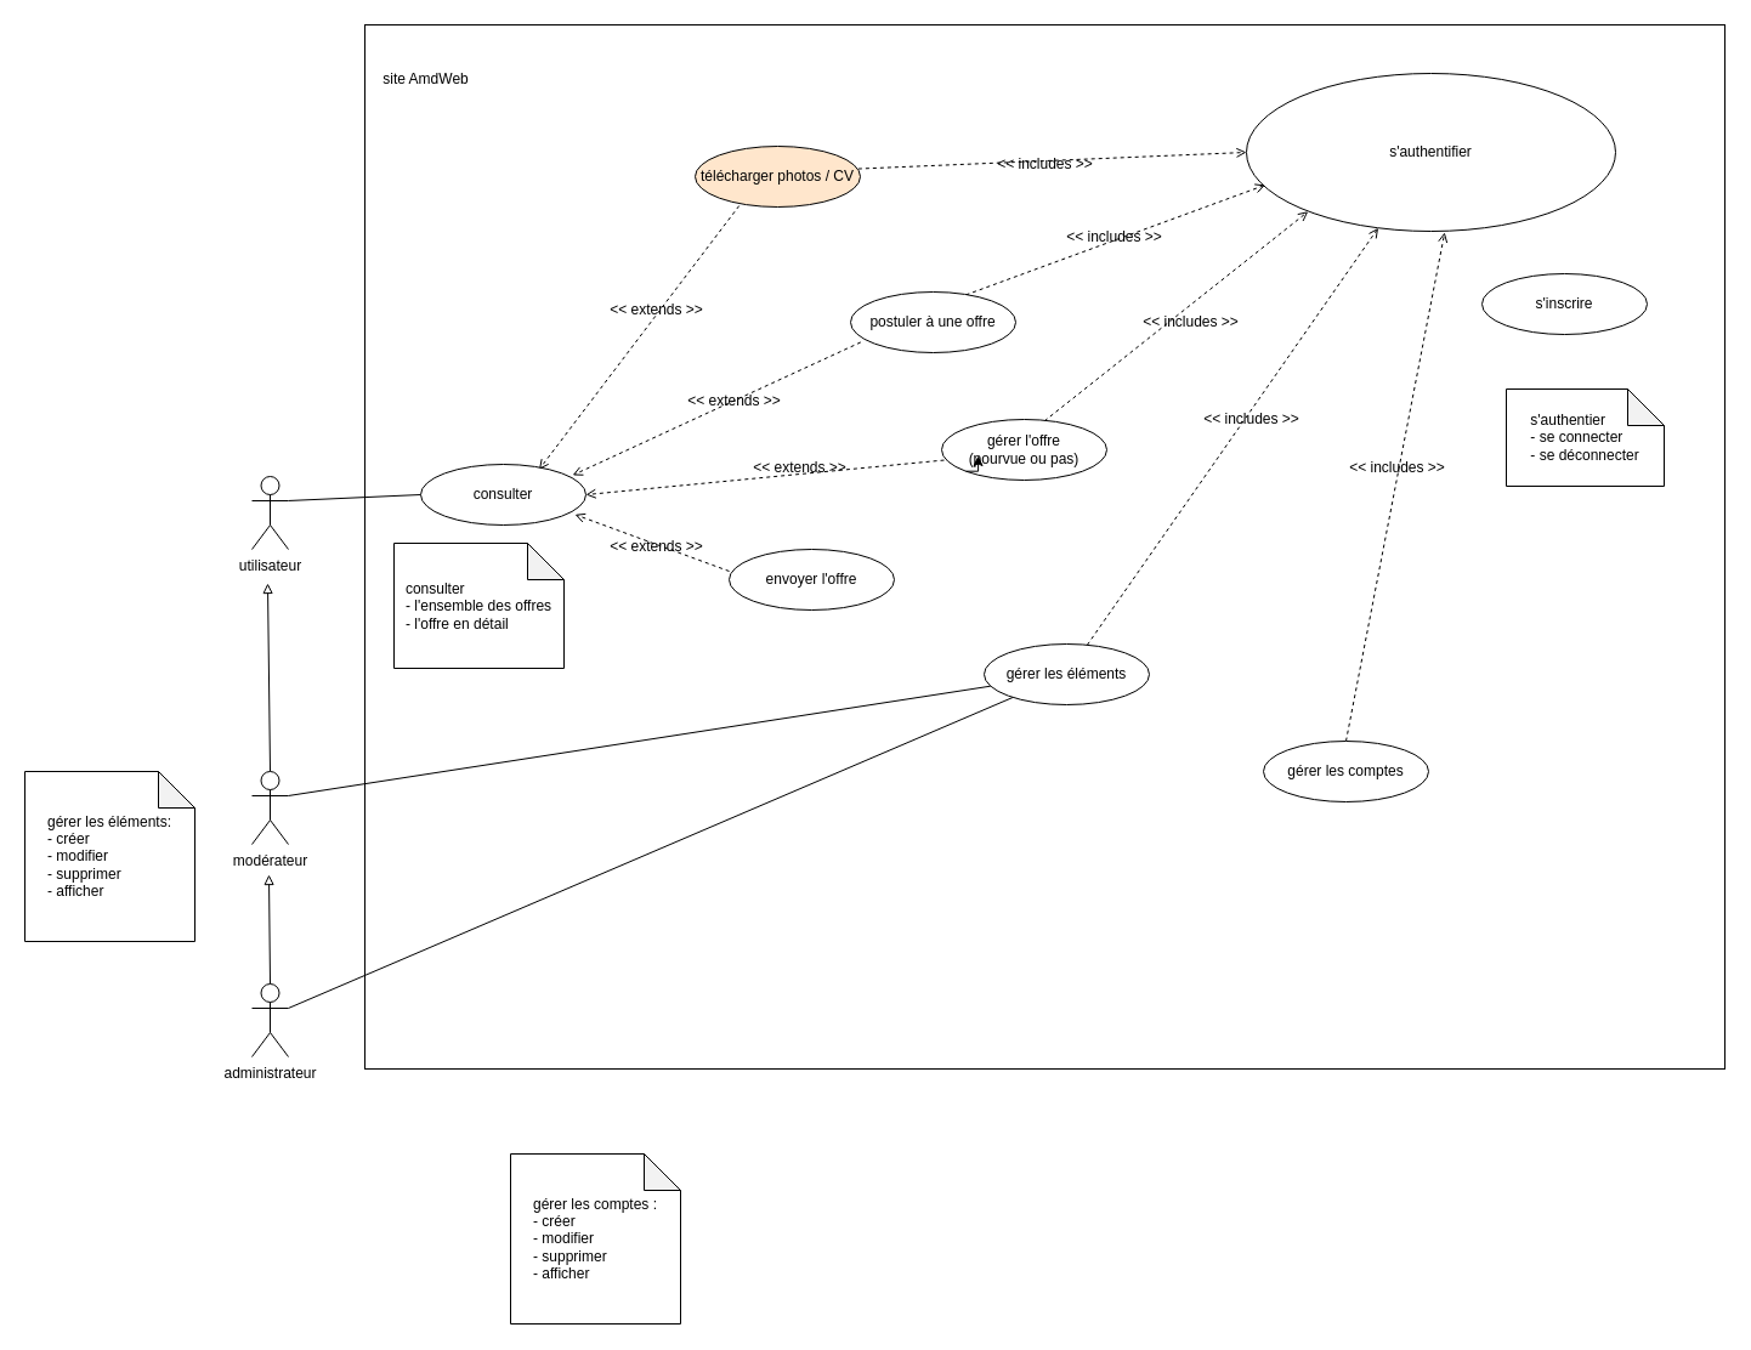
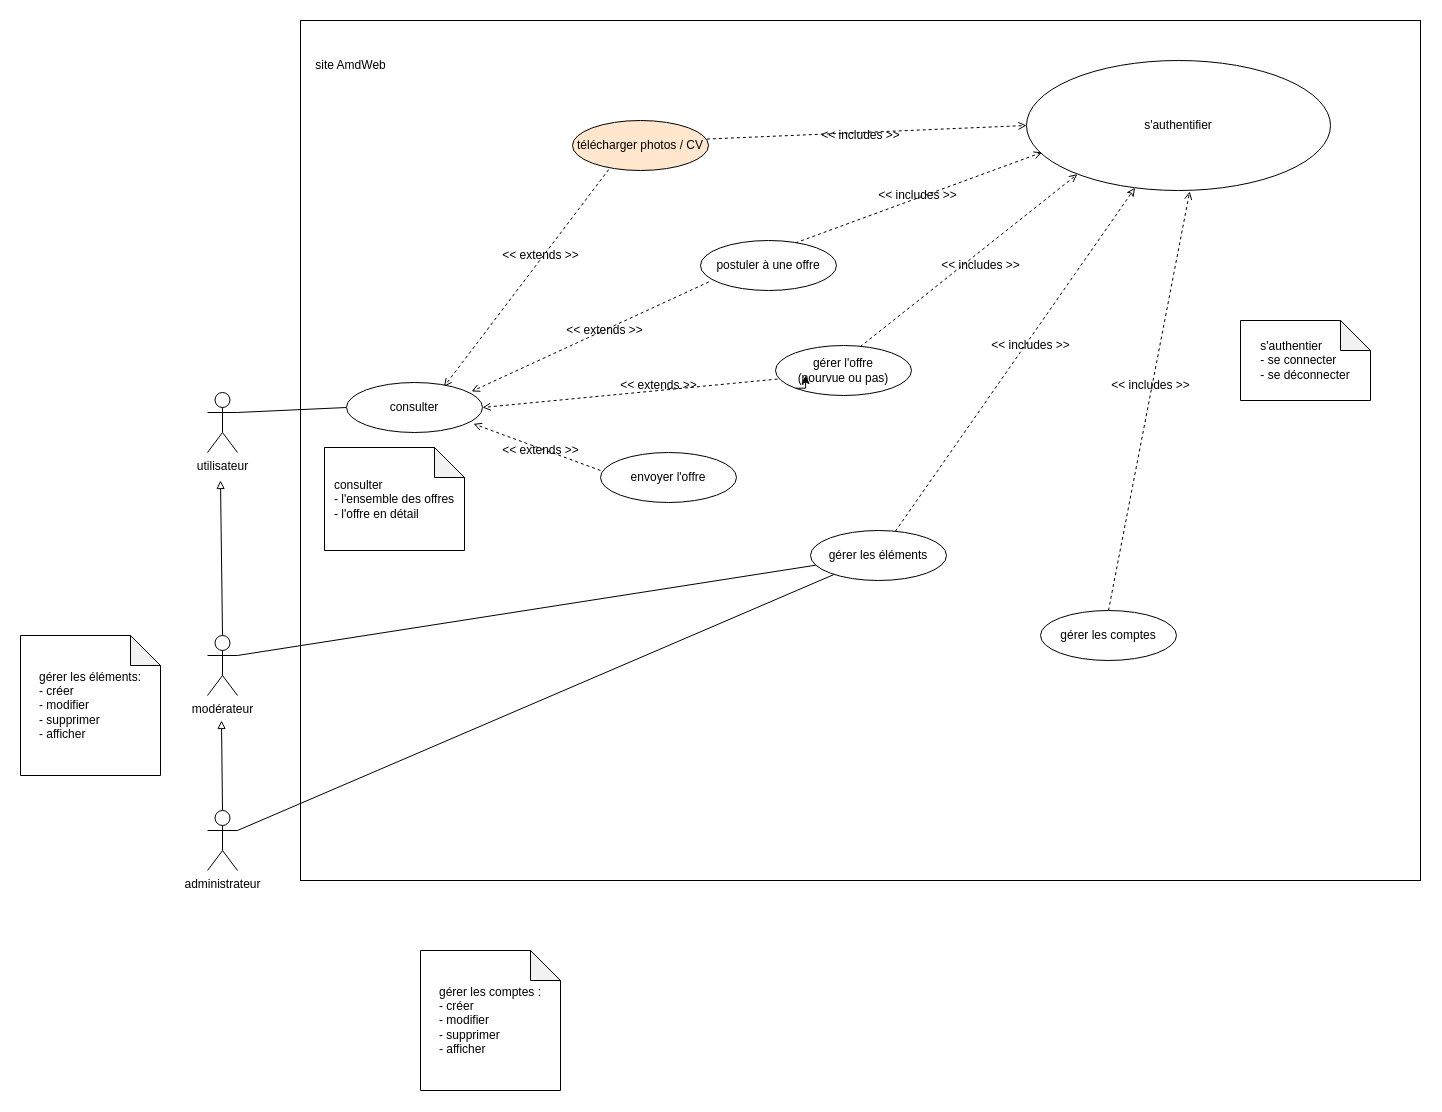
- <mxCell id="21" style="edgeStyle=none;rounded=0;orthogonalLoop=1;jettySize=auto;html=1;dashed=1;endArrow=open;endFill=0;" parent="1" source="22" target="20" edge="1"><mxGeometry relative="1" as="geometry" /></mxCell>
+ <mxCell id="21" style="edgeStyle=none;rounded=0;orthogonalLoop=1;jettySize=auto;html=1;dashed=1;endArrow=classic;endFill=0;" parent="1" source="22" target="20" edge="1"><mxGeometry relative="1" as="geometry" /></mxCell>
- <mxCell id="25" value="s'inscrire" style="ellipse;whiteSpace=wrap;html=1;" parent="1" vertex="1"><mxGeometry x="1220" y="225" width="136" height="50" as="geometry" /></mxCell>
